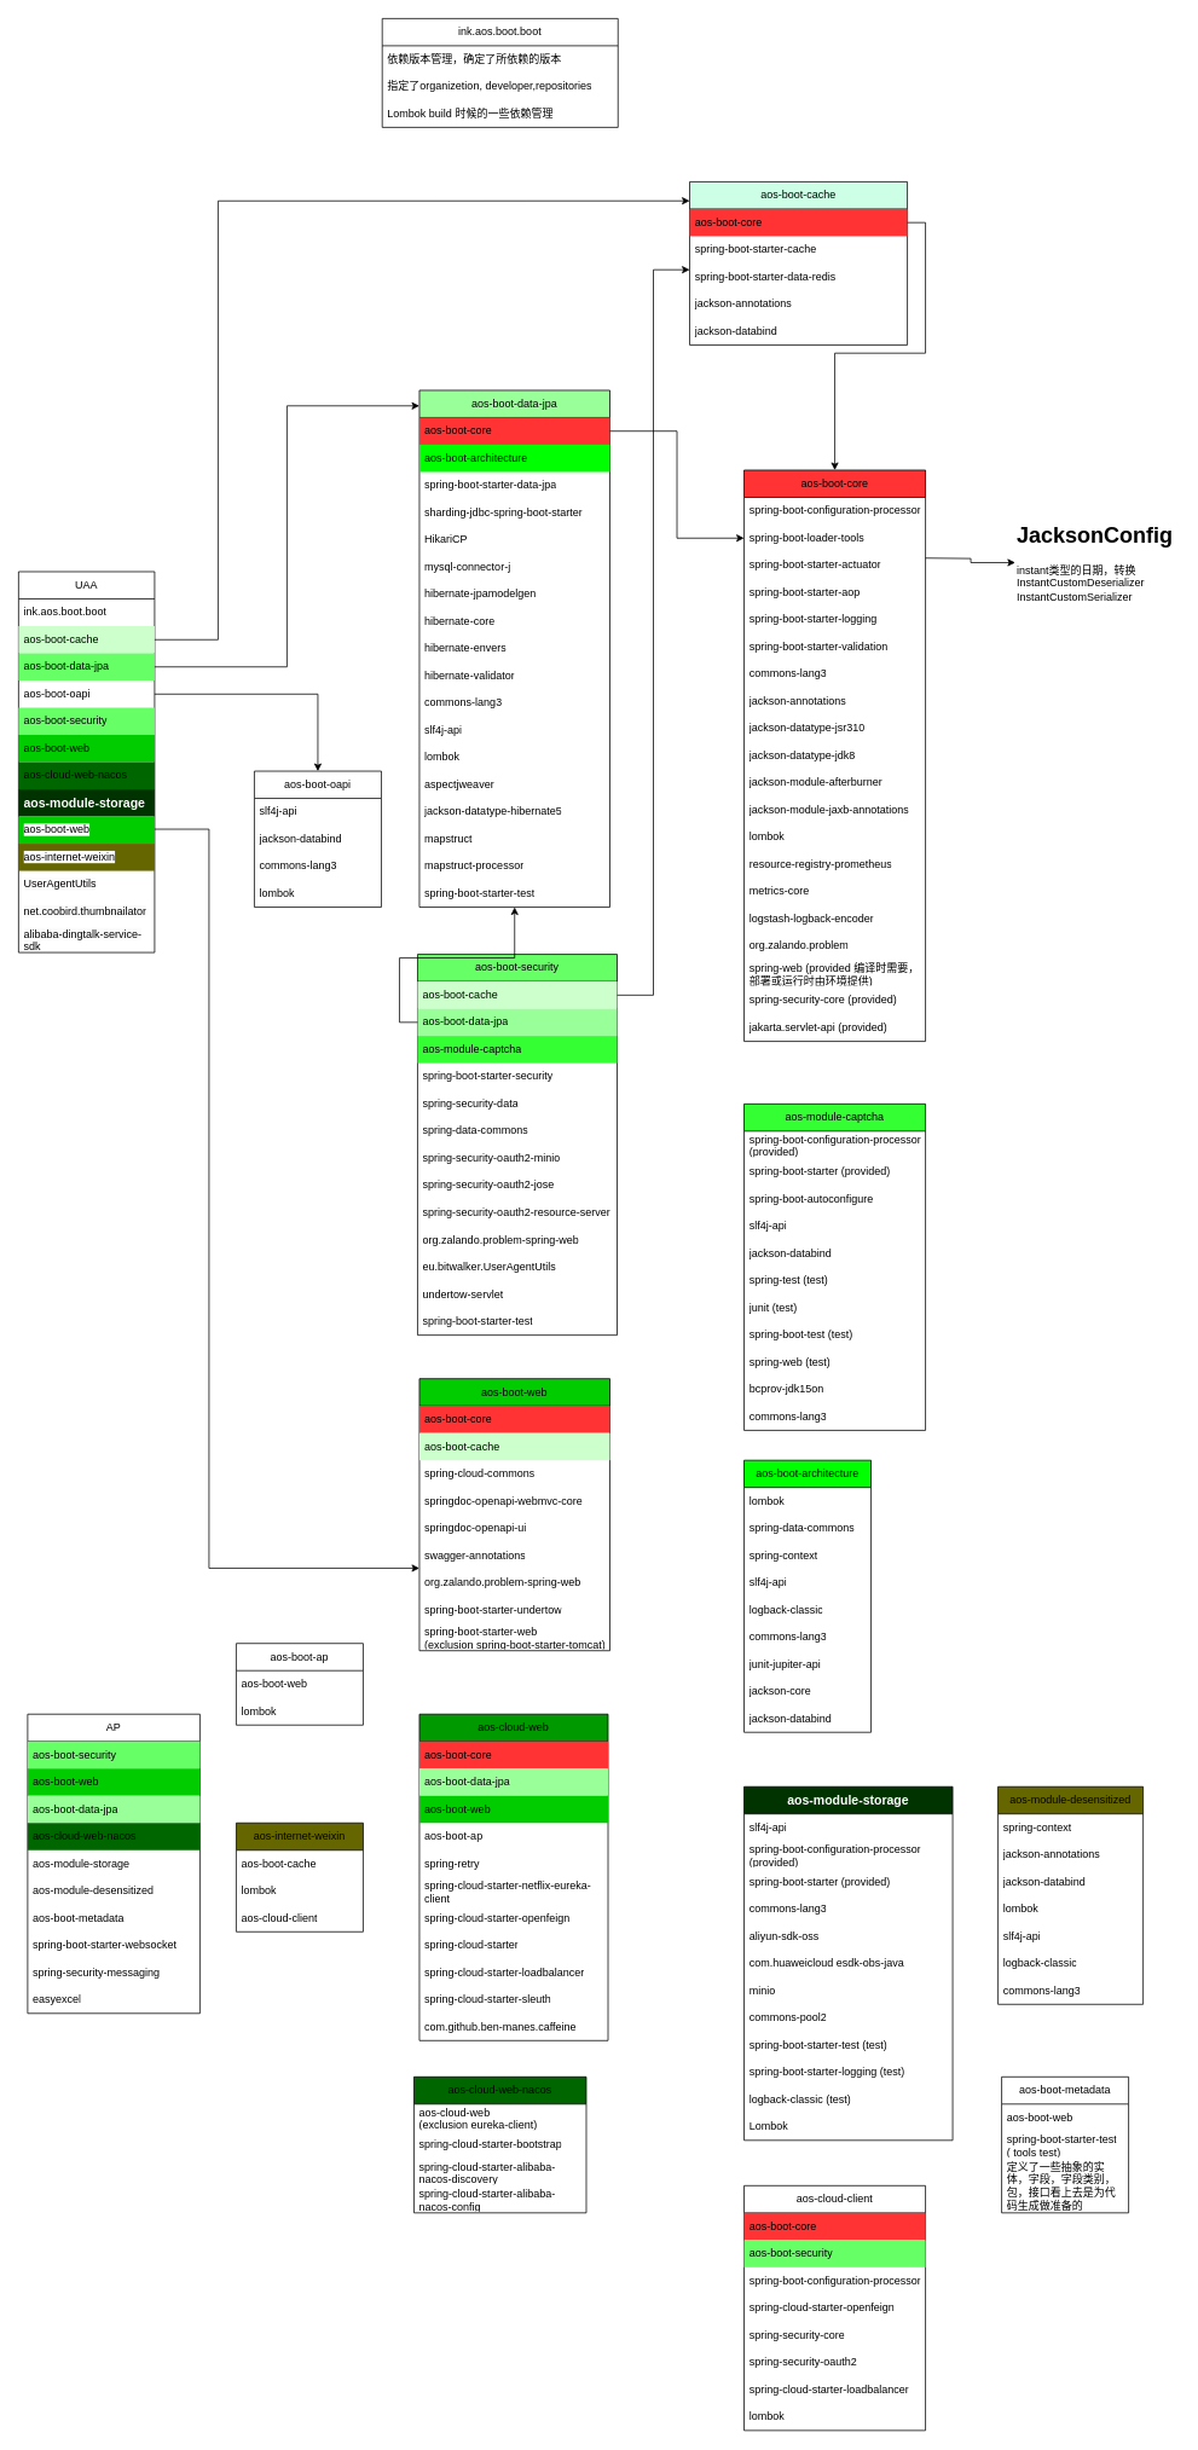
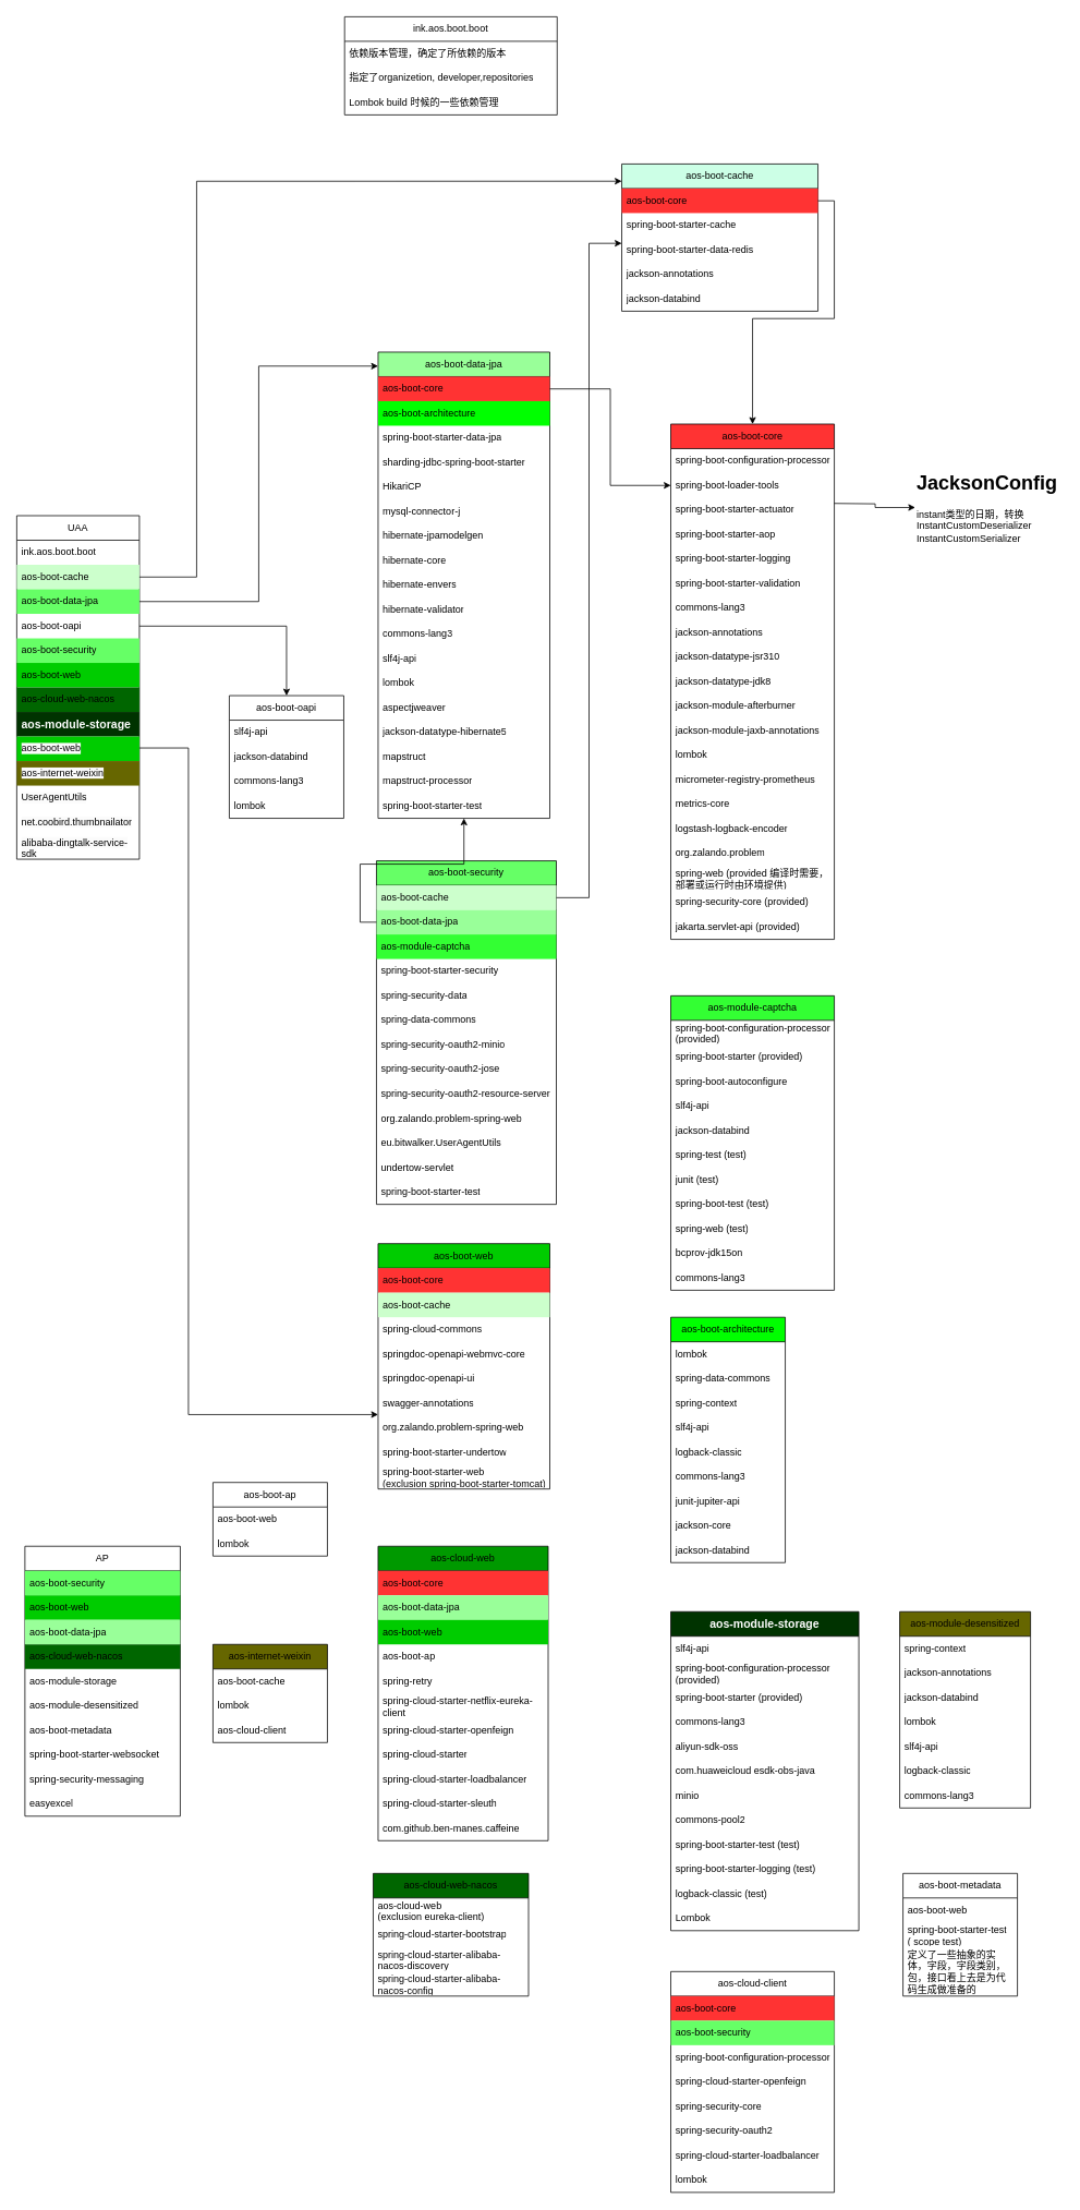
- <mxCell id="60" value="resource-registry-prometheus" style="text;strokeColor=none;fillColor=none;align=left;verticalAlign=middle;spacingLeft=4;spacingRight=4;overflow=hidden;points=[[0,0.5],[1,0.5]];portConstraint=eastwest;rotatable=0;whiteSpace=wrap;html=1;" parent="46" vertex="1"><mxGeometry y="420" width="200" height="30" as="geometry" /></mxCell>
+ <mxCell id="60" value="micrometer-registry-prometheus" style="text;strokeColor=none;fillColor=none;align=left;verticalAlign=middle;spacingLeft=4;spacingRight=4;overflow=hidden;points=[[0,0.5],[1,0.5]];portConstraint=eastwest;rotatable=0;whiteSpace=wrap;html=1;" parent="46" vertex="1"><mxGeometry y="420" width="200" height="30" as="geometry" /></mxCell>
- <mxCell id="194" value="spring-boot-starter-test&lt;br&gt;( tools test)" style="text;strokeColor=none;fillColor=none;align=left;verticalAlign=middle;spacingLeft=4;spacingRight=4;overflow=hidden;points=[[0,0.5],[1,0.5]];portConstraint=eastwest;rotatable=0;whiteSpace=wrap;html=1;" vertex="1" parent="192"><mxGeometry y="60" width="140" height="30" as="geometry" /></mxCell>
+ <mxCell id="194" value="spring-boot-starter-test&lt;br&gt;( scope test)" style="text;strokeColor=none;fillColor=none;align=left;verticalAlign=middle;spacingLeft=4;spacingRight=4;overflow=hidden;points=[[0,0.5],[1,0.5]];portConstraint=eastwest;rotatable=0;whiteSpace=wrap;html=1;" vertex="1" parent="192"><mxGeometry y="60" width="140" height="30" as="geometry" /></mxCell>
